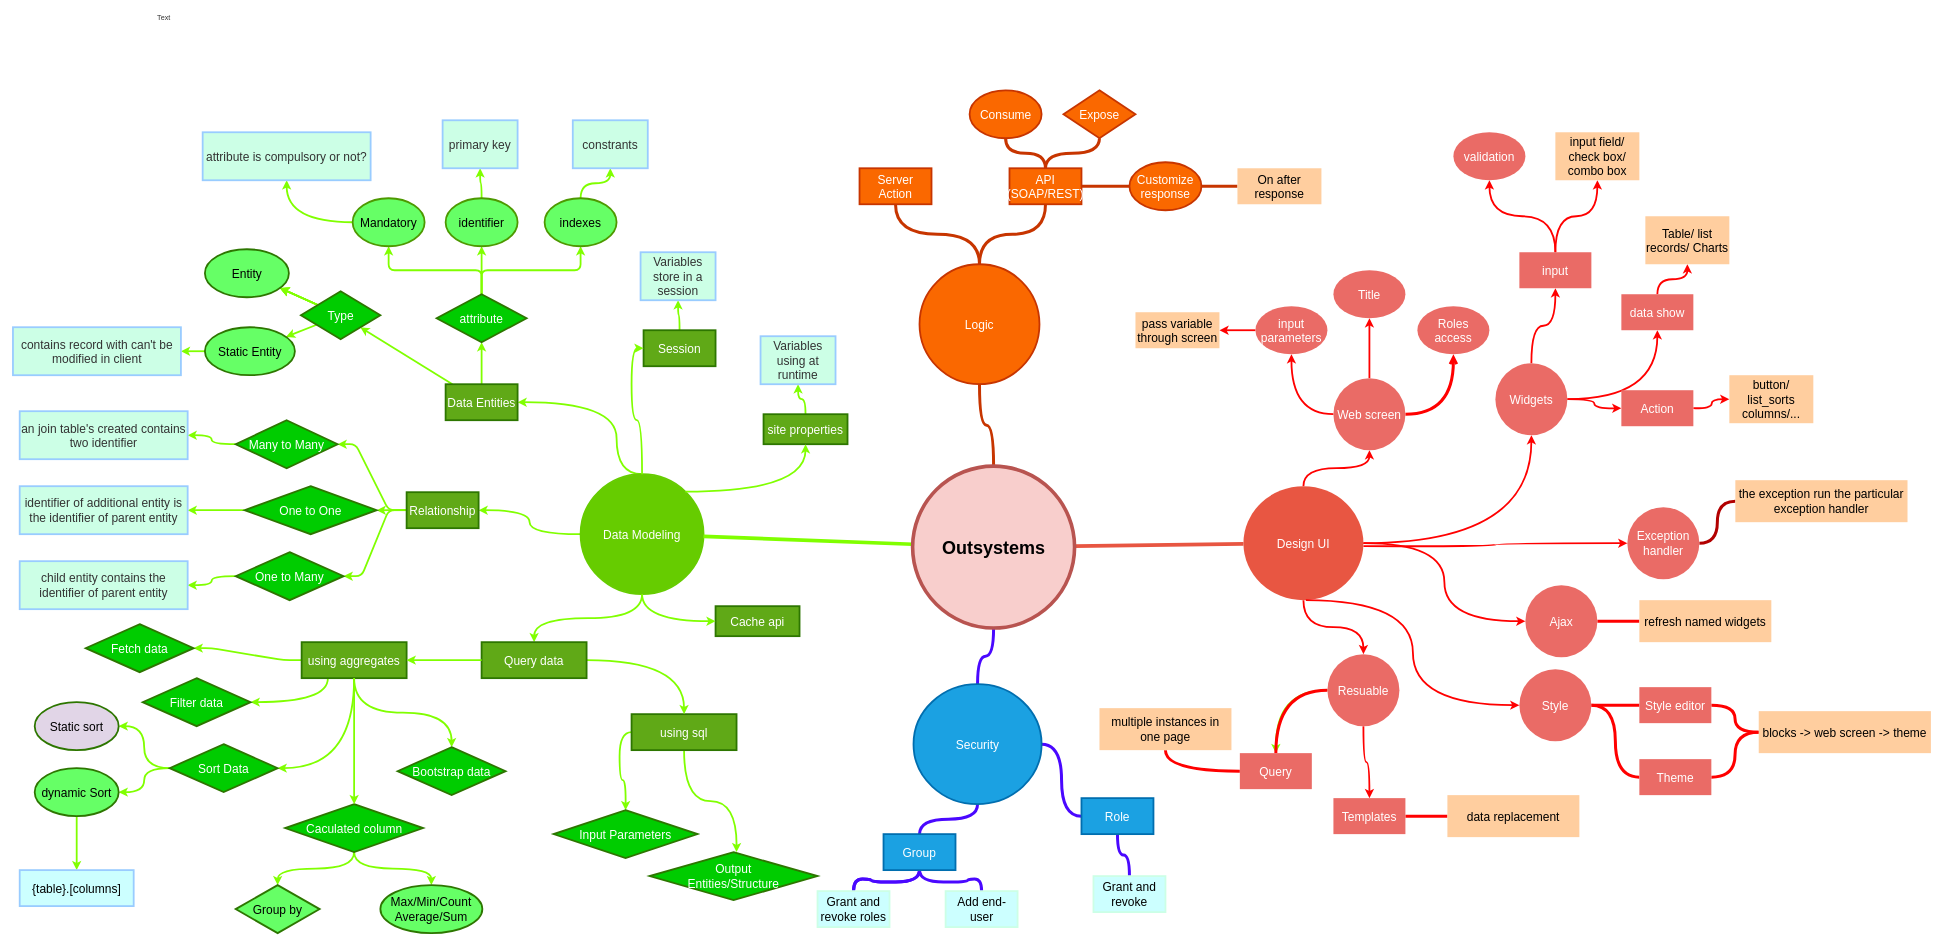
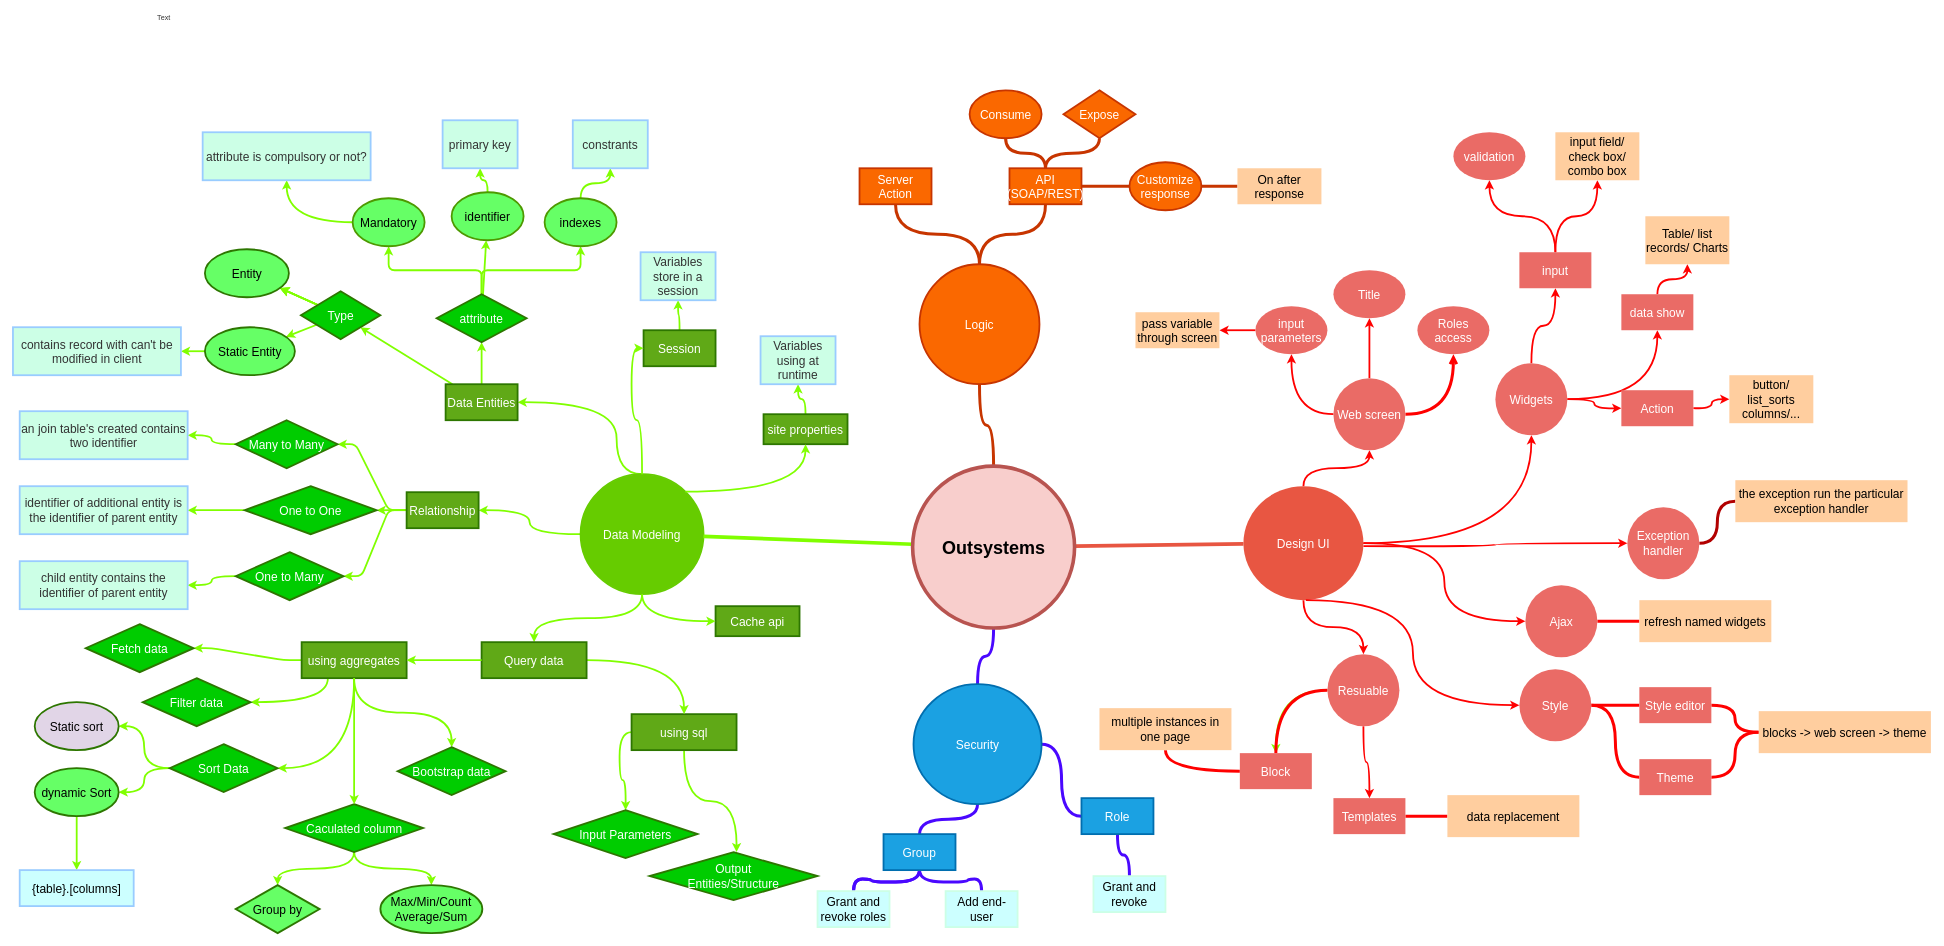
- <mxCell id="43" value="identifier" style="ellipse;whiteSpace=wrap;html=1;shadow=0;fontSize=20;strokeWidth=3;strokeColor=#4D9900;fillColor=#66FF66;" parent="1" vertex="1"><mxGeometry x="742" y="330" width="120" height="80" as="geometry" /></mxCell>
+ <mxCell id="43" value="identifier" style="ellipse;whiteSpace=wrap;html=1;shadow=0;fontSize=20;strokeWidth=3;strokeColor=#4D9900;fillColor=#66FF66;" parent="1" vertex="1"><mxGeometry x="752" y="320" width="120" height="80" as="geometry" /></mxCell>
- <mxCell id="116" value="Query" style="whiteSpace=wrap;html=1;shadow=0;fontSize=20;fontColor=#FFFFFF;strokeColor=none;strokeWidth=3;fillColor=#EA6B66;" parent="1" vertex="1"><mxGeometry x="2066" y="1255" width="120" height="60" as="geometry" /></mxCell>
+ <mxCell id="116" value="Block" style="whiteSpace=wrap;html=1;shadow=0;fontSize=20;fontColor=#FFFFFF;strokeColor=none;strokeWidth=3;fillColor=#EA6B66;" parent="1" vertex="1"><mxGeometry x="2066" y="1255" width="120" height="60" as="geometry" /></mxCell>
